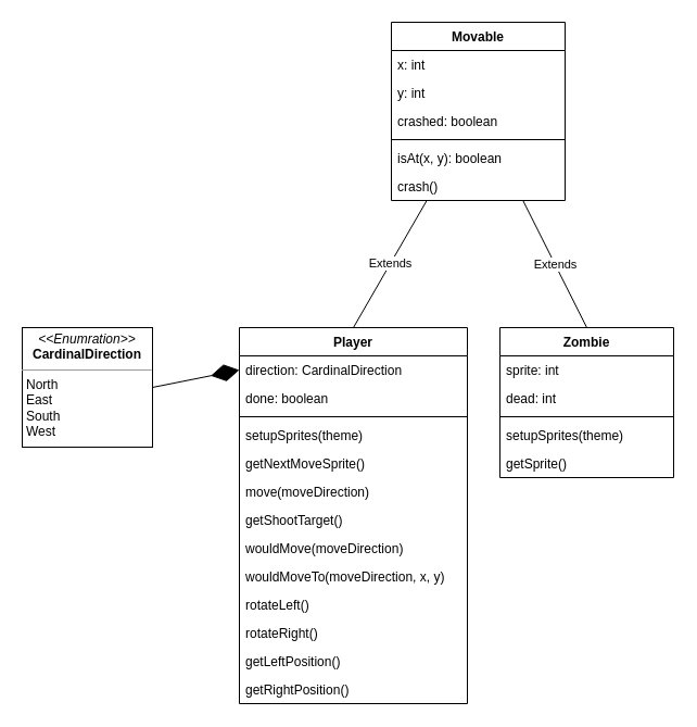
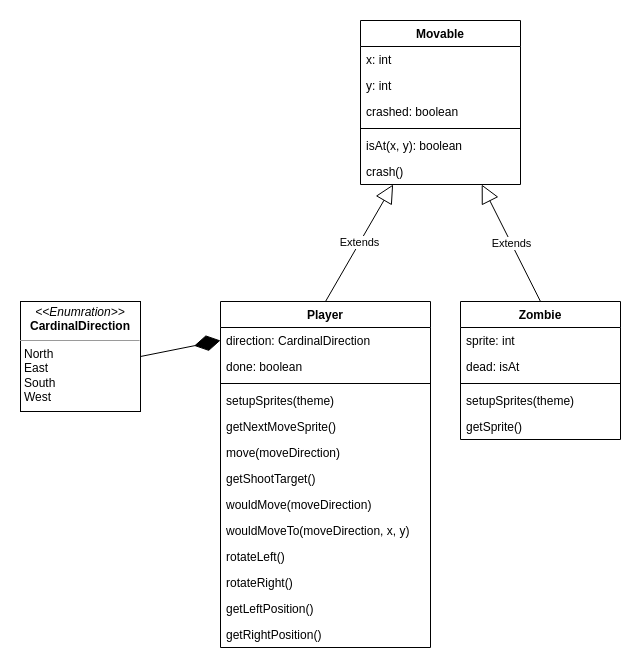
- <mxCell id="30" value="Extends" style="endArrow=none;endSize=16;endFill=0;html=1;rounded=0;exitX=0.5;exitY=0;exitDx=0;exitDy=0;" edge="1" parent="1" source="16" target="22"><mxGeometry width="160" relative="1" as="geometry"><mxPoint x="335" y="311" as="sourcePoint" /><mxPoint x="402.613" y="194" as="targetPoint" /></mxGeometry></mxCell>
+ <mxCell id="30" value="Extends" style="endArrow=block;endSize=16;endFill=0;html=1;rounded=0;exitX=0.5;exitY=0;exitDx=0;exitDy=0;" edge="1" parent="1" source="16" target="22"><mxGeometry width="160" relative="1" as="geometry"><mxPoint x="335" y="311" as="sourcePoint" /><mxPoint x="402.613" y="194" as="targetPoint" /></mxGeometry></mxCell>
- <mxCell id="29" value="Extends" style="endArrow=none;endSize=16;endFill=0;html=1;rounded=0;exitX=0.5;exitY=0;exitDx=0;exitDy=0;" edge="1" parent="1" source="2" target="22"><mxGeometry width="160" relative="1" as="geometry"><mxPoint x="325" y="250" as="sourcePoint" /><mxPoint x="310" y="200" as="targetPoint" /></mxGeometry></mxCell>
+ <mxCell id="29" value="Extends" style="endArrow=block;endSize=16;endFill=0;html=1;rounded=0;exitX=0.5;exitY=0;exitDx=0;exitDy=0;" edge="1" parent="1" source="2" target="22"><mxGeometry width="160" relative="1" as="geometry"><mxPoint x="325" y="250" as="sourcePoint" /><mxPoint x="310" y="200" as="targetPoint" /></mxGeometry></mxCell>
- <mxCell id="18" value="dead: int" style="text;strokeColor=none;fillColor=none;align=left;verticalAlign=top;spacingLeft=4;spacingRight=4;overflow=hidden;rotatable=0;points=[[0,0.5],[1,0.5]];portConstraint=eastwest;" vertex="1" parent="16"><mxGeometry y="52" width="160" height="26" as="geometry" /></mxCell>
+ <mxCell id="18" value="dead: isAt" style="text;strokeColor=none;fillColor=none;align=left;verticalAlign=top;spacingLeft=4;spacingRight=4;overflow=hidden;rotatable=0;points=[[0,0.5],[1,0.5]];portConstraint=eastwest;" vertex="1" parent="16"><mxGeometry y="52" width="160" height="26" as="geometry" /></mxCell>
